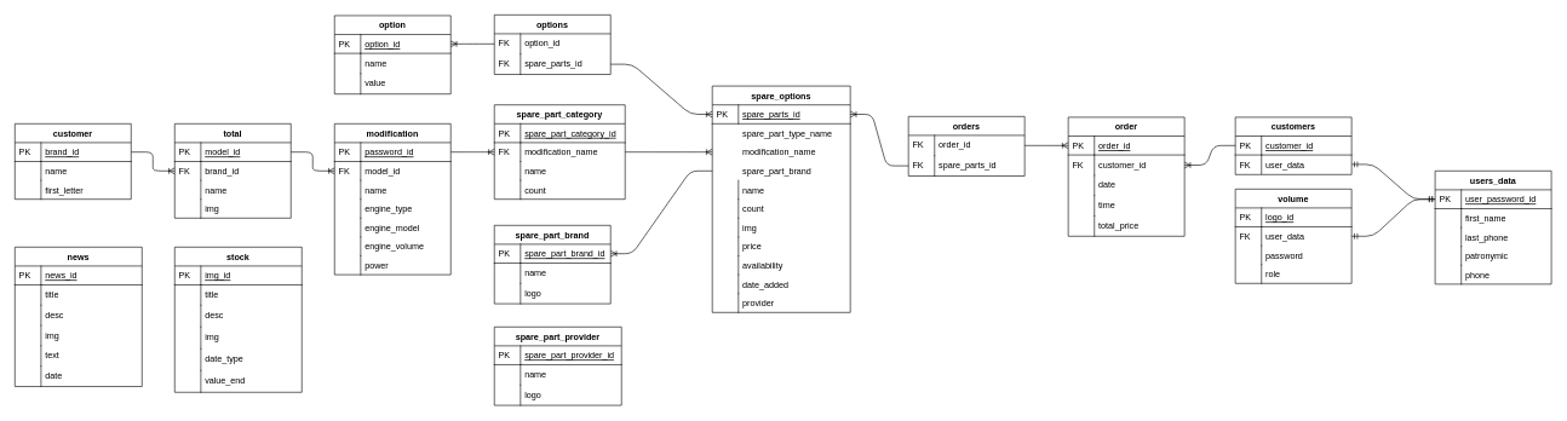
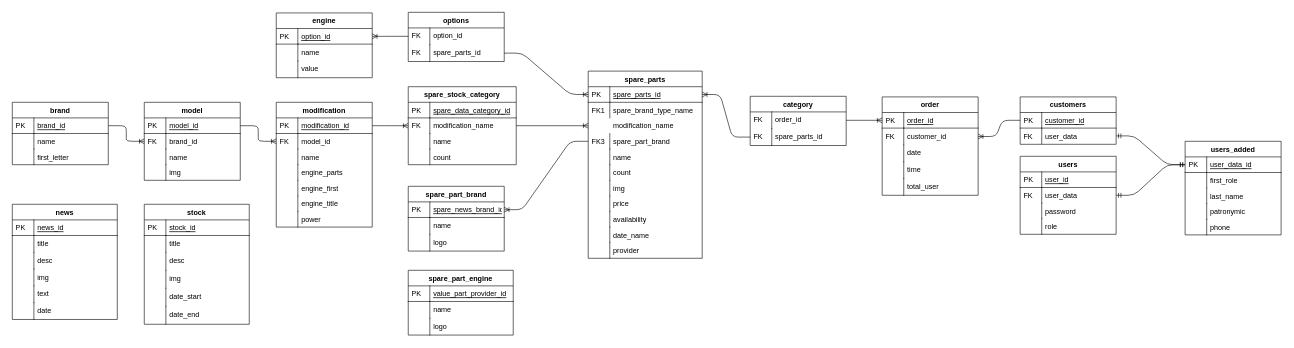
- <mxCell id="95" value="option" style="swimlane;fontStyle=1;childLayout=stackLayout;horizontal=1;startSize=26;horizontalStack=0;resizeParent=1;resizeLast=0;collapsible=1;marginBottom=0;rounded=0;shadow=0;strokeWidth=1;" parent="1" vertex="1"><mxGeometry x="460" y="21" width="160" height="108" as="geometry"><mxRectangle x="150" y="146" width="160" height="26" as="alternateBounds" /></mxGeometry></mxCell>
+ <mxCell id="95" value="engine" style="swimlane;fontStyle=1;childLayout=stackLayout;horizontal=1;startSize=26;horizontalStack=0;resizeParent=1;resizeLast=0;collapsible=1;marginBottom=0;rounded=0;shadow=0;strokeWidth=1;" parent="1" vertex="1"><mxGeometry x="460" y="21" width="160" height="108" as="geometry"><mxRectangle x="150" y="146" width="160" height="26" as="alternateBounds" /></mxGeometry></mxCell>
- <mxCell id="63" value="spare_options" style="swimlane;fontStyle=1;childLayout=stackLayout;horizontal=1;startSize=26;horizontalStack=0;resizeParent=1;resizeLast=0;collapsible=1;marginBottom=0;rounded=0;shadow=0;strokeWidth=1;" parent="1" vertex="1"><mxGeometry x="980" y="118" width="190" height="312" as="geometry"><mxRectangle x="590" y="120" width="160" height="26" as="alternateBounds" /></mxGeometry></mxCell>
+ <mxCell id="63" value="spare_parts" style="swimlane;fontStyle=1;childLayout=stackLayout;horizontal=1;startSize=26;horizontalStack=0;resizeParent=1;resizeLast=0;collapsible=1;marginBottom=0;rounded=0;shadow=0;strokeWidth=1;" parent="1" vertex="1"><mxGeometry x="980" y="118" width="190" height="312" as="geometry"><mxRectangle x="590" y="120" width="160" height="26" as="alternateBounds" /></mxGeometry></mxCell>
- <mxCell id="36" value="spare_part_category" style="swimlane;fontStyle=1;childLayout=stackLayout;horizontal=1;startSize=26;horizontalStack=0;resizeParent=1;resizeLast=0;collapsible=1;marginBottom=0;rounded=0;shadow=0;strokeWidth=1;" parent="1" vertex="1"><mxGeometry x="680" y="144" width="180" height="130" as="geometry"><mxRectangle x="150" y="146" width="160" height="26" as="alternateBounds" /></mxGeometry></mxCell>
+ <mxCell id="36" value="spare_stock_category" style="swimlane;fontStyle=1;childLayout=stackLayout;horizontal=1;startSize=26;horizontalStack=0;resizeParent=1;resizeLast=0;collapsible=1;marginBottom=0;rounded=0;shadow=0;strokeWidth=1;" parent="1" vertex="1"><mxGeometry x="680" y="144" width="180" height="130" as="geometry"><mxRectangle x="150" y="146" width="160" height="26" as="alternateBounds" /></mxGeometry></mxCell>
- <mxCell id="85" value="orders" style="swimlane;fontStyle=1;childLayout=stackLayout;horizontal=1;startSize=26;horizontalStack=0;resizeParent=1;resizeLast=0;collapsible=1;marginBottom=0;rounded=0;shadow=0;strokeWidth=1;" parent="1" vertex="1"><mxGeometry x="1250" y="160" width="160" height="82" as="geometry"><mxRectangle x="150" y="146" width="160" height="26" as="alternateBounds" /></mxGeometry></mxCell>
+ <mxCell id="85" value="category" style="swimlane;fontStyle=1;childLayout=stackLayout;horizontal=1;startSize=26;horizontalStack=0;resizeParent=1;resizeLast=0;collapsible=1;marginBottom=0;rounded=0;shadow=0;strokeWidth=1;" parent="1" vertex="1"><mxGeometry x="1250" y="160" width="160" height="82" as="geometry"><mxRectangle x="150" y="146" width="160" height="26" as="alternateBounds" /></mxGeometry></mxCell>
- <mxCell id="162" value="customer" style="swimlane;fontStyle=1;childLayout=stackLayout;horizontal=1;startSize=26;horizontalStack=0;resizeParent=1;resizeLast=0;collapsible=1;marginBottom=0;rounded=0;shadow=0;strokeWidth=1;" parent="1" vertex="1"><mxGeometry x="20" y="170" width="160" height="104" as="geometry"><mxRectangle x="150" y="146" width="160" height="26" as="alternateBounds" /></mxGeometry></mxCell>
+ <mxCell id="162" value="brand" style="swimlane;fontStyle=1;childLayout=stackLayout;horizontal=1;startSize=26;horizontalStack=0;resizeParent=1;resizeLast=0;collapsible=1;marginBottom=0;rounded=0;shadow=0;strokeWidth=1;" parent="1" vertex="1"><mxGeometry x="20" y="170" width="160" height="104" as="geometry"><mxRectangle x="150" y="146" width="160" height="26" as="alternateBounds" /></mxGeometry></mxCell>
- <mxCell id="12" value="total" style="swimlane;fontStyle=1;childLayout=stackLayout;horizontal=1;startSize=26;horizontalStack=0;resizeParent=1;resizeLast=0;collapsible=1;marginBottom=0;rounded=0;shadow=0;strokeWidth=1;" parent="1" vertex="1"><mxGeometry x="240" y="170" width="160" height="130" as="geometry"><mxRectangle x="370" y="120" width="160" height="26" as="alternateBounds" /></mxGeometry></mxCell>
+ <mxCell id="12" value="model" style="swimlane;fontStyle=1;childLayout=stackLayout;horizontal=1;startSize=26;horizontalStack=0;resizeParent=1;resizeLast=0;collapsible=1;marginBottom=0;rounded=0;shadow=0;strokeWidth=1;" parent="1" vertex="1"><mxGeometry x="240" y="170" width="160" height="130" as="geometry"><mxRectangle x="370" y="120" width="160" height="26" as="alternateBounds" /></mxGeometry></mxCell>
- <mxCell id="37" value="spare_part_category_id" style="shape=partialRectangle;top=0;left=0;right=0;bottom=1;align=left;verticalAlign=top;fillColor=none;spacingLeft=40;spacingRight=4;overflow=hidden;rotatable=0;points=[[0,0.5],[1,0.5]];portConstraint=eastwest;dropTarget=0;rounded=0;shadow=0;strokeWidth=1;fontStyle=4" parent="36" vertex="1"><mxGeometry y="26" width="180" height="26" as="geometry" /></mxCell>
+ <mxCell id="37" value="spare_data_category_id" style="shape=partialRectangle;top=0;left=0;right=0;bottom=1;align=left;verticalAlign=top;fillColor=none;spacingLeft=40;spacingRight=4;overflow=hidden;rotatable=0;points=[[0,0.5],[1,0.5]];portConstraint=eastwest;dropTarget=0;rounded=0;shadow=0;strokeWidth=1;fontStyle=4" parent="36" vertex="1"><mxGeometry y="26" width="180" height="26" as="geometry" /></mxCell>
+ <mxCell id="67" value="FK1" style="shape=partialRectangle;top=0;left=0;bottom=0;fillColor=none;align=left;verticalAlign=top;spacingLeft=4;spacingRight=4;overflow=hidden;rotatable=0;points=[];portConstraint=eastwest;part=1;" parent="66" vertex="1" connectable="0"><mxGeometry width="36" height="26" as="geometry" /></mxCell>
- <mxCell id="66" value="spare_part_type_name" style="shape=partialRectangle;top=0;left=0;right=0;bottom=0;align=left;verticalAlign=top;fillColor=none;spacingLeft=40;spacingRight=4;overflow=hidden;rotatable=0;points=[[0,0.5],[1,0.5]];portConstraint=eastwest;dropTarget=0;rounded=0;shadow=0;strokeWidth=1;" parent="63" vertex="1"><mxGeometry y="52" width="190" height="26" as="geometry" /></mxCell>
+ <mxCell id="66" value="spare_brand_type_name" style="shape=partialRectangle;top=0;left=0;right=0;bottom=0;align=left;verticalAlign=top;fillColor=none;spacingLeft=40;spacingRight=4;overflow=hidden;rotatable=0;points=[[0,0.5],[1,0.5]];portConstraint=eastwest;dropTarget=0;rounded=0;shadow=0;strokeWidth=1;" parent="63" vertex="1"><mxGeometry y="52" width="190" height="26" as="geometry" /></mxCell>
- <mxCell id="22" value="password_id" style="shape=partialRectangle;top=0;left=0;right=0;bottom=1;align=left;verticalAlign=top;fillColor=none;spacingLeft=40;spacingRight=4;overflow=hidden;rotatable=0;points=[[0,0.5],[1,0.5]];portConstraint=eastwest;dropTarget=0;rounded=0;shadow=0;strokeWidth=1;fontStyle=4" parent="21" vertex="1"><mxGeometry y="26" width="160" height="26" as="geometry" /></mxCell>
+ <mxCell id="22" value="modification_id" style="shape=partialRectangle;top=0;left=0;right=0;bottom=1;align=left;verticalAlign=top;fillColor=none;spacingLeft=40;spacingRight=4;overflow=hidden;rotatable=0;points=[[0,0.5],[1,0.5]];portConstraint=eastwest;dropTarget=0;rounded=0;shadow=0;strokeWidth=1;fontStyle=4" parent="21" vertex="1"><mxGeometry y="26" width="160" height="26" as="geometry" /></mxCell>
+ <mxCell id="70" value="FK3" style="shape=partialRectangle;top=0;left=0;bottom=0;fillColor=none;align=left;verticalAlign=top;spacingLeft=4;spacingRight=4;overflow=hidden;rotatable=0;points=[];portConstraint=eastwest;part=1;" parent="69" vertex="1" connectable="0"><mxGeometry width="36" height="26" as="geometry" /></mxCell>
- <mxCell id="151" value="users_data" style="swimlane;fontStyle=1;childLayout=stackLayout;horizontal=1;startSize=26;horizontalStack=0;resizeParent=1;resizeLast=0;collapsible=1;marginBottom=0;rounded=0;shadow=0;strokeWidth=1;" parent="1" vertex="1"><mxGeometry x="1975" y="235" width="160" height="156" as="geometry"><mxRectangle x="150" y="146" width="160" height="26" as="alternateBounds" /></mxGeometry></mxCell>
+ <mxCell id="151" value="users_added" style="swimlane;fontStyle=1;childLayout=stackLayout;horizontal=1;startSize=26;horizontalStack=0;resizeParent=1;resizeLast=0;collapsible=1;marginBottom=0;rounded=0;shadow=0;strokeWidth=1;" parent="1" vertex="1"><mxGeometry x="1975" y="235" width="160" height="156" as="geometry"><mxRectangle x="150" y="146" width="160" height="26" as="alternateBounds" /></mxGeometry></mxCell>
- <mxCell id="142" value="volume" style="swimlane;fontStyle=1;childLayout=stackLayout;horizontal=1;startSize=26;horizontalStack=0;resizeParent=1;resizeLast=0;collapsible=1;marginBottom=0;rounded=0;shadow=0;strokeWidth=1;" parent="1" vertex="1"><mxGeometry x="1700" y="260" width="160" height="130" as="geometry"><mxRectangle x="150" y="146" width="160" height="26" as="alternateBounds" /></mxGeometry></mxCell>
+ <mxCell id="142" value="users" style="swimlane;fontStyle=1;childLayout=stackLayout;horizontal=1;startSize=26;horizontalStack=0;resizeParent=1;resizeLast=0;collapsible=1;marginBottom=0;rounded=0;shadow=0;strokeWidth=1;" parent="1" vertex="1"><mxGeometry x="1700" y="260" width="160" height="130" as="geometry"><mxRectangle x="150" y="146" width="160" height="26" as="alternateBounds" /></mxGeometry></mxCell>
- <mxCell id="152" value="user_password_id" style="shape=partialRectangle;top=0;left=0;right=0;bottom=1;align=left;verticalAlign=top;fillColor=none;spacingLeft=40;spacingRight=4;overflow=hidden;rotatable=0;points=[[0,0.5],[1,0.5]];portConstraint=eastwest;dropTarget=0;rounded=0;shadow=0;strokeWidth=1;fontStyle=4" parent="151" vertex="1"><mxGeometry y="26" width="160" height="26" as="geometry" /></mxCell>
+ <mxCell id="152" value="user_data_id" style="shape=partialRectangle;top=0;left=0;right=0;bottom=1;align=left;verticalAlign=top;fillColor=none;spacingLeft=40;spacingRight=4;overflow=hidden;rotatable=0;points=[[0,0.5],[1,0.5]];portConstraint=eastwest;dropTarget=0;rounded=0;shadow=0;strokeWidth=1;fontStyle=4" parent="151" vertex="1"><mxGeometry y="26" width="160" height="26" as="geometry" /></mxCell>
- <mxCell id="28" value="engine_type" style="shape=partialRectangle;top=0;left=0;right=0;bottom=0;align=left;verticalAlign=top;fillColor=none;spacingLeft=40;spacingRight=4;overflow=hidden;rotatable=0;points=[[0,0.5],[1,0.5]];portConstraint=eastwest;dropTarget=0;rounded=0;shadow=0;strokeWidth=1;" parent="21" vertex="1"><mxGeometry y="104" width="160" height="26" as="geometry" /></mxCell>
+ <mxCell id="28" value="engine_parts" style="shape=partialRectangle;top=0;left=0;right=0;bottom=0;align=left;verticalAlign=top;fillColor=none;spacingLeft=40;spacingRight=4;overflow=hidden;rotatable=0;points=[[0,0.5],[1,0.5]];portConstraint=eastwest;dropTarget=0;rounded=0;shadow=0;strokeWidth=1;" parent="21" vertex="1"><mxGeometry y="104" width="160" height="26" as="geometry" /></mxCell>
- <mxCell id="143" value="logo_id" style="shape=partialRectangle;top=0;left=0;right=0;bottom=1;align=left;verticalAlign=top;fillColor=none;spacingLeft=40;spacingRight=4;overflow=hidden;rotatable=0;points=[[0,0.5],[1,0.5]];portConstraint=eastwest;dropTarget=0;rounded=0;shadow=0;strokeWidth=1;fontStyle=4" parent="142" vertex="1"><mxGeometry y="26" width="160" height="26" as="geometry" /></mxCell>
+ <mxCell id="143" value="user_id" style="shape=partialRectangle;top=0;left=0;right=0;bottom=1;align=left;verticalAlign=top;fillColor=none;spacingLeft=40;spacingRight=4;overflow=hidden;rotatable=0;points=[[0,0.5],[1,0.5]];portConstraint=eastwest;dropTarget=0;rounded=0;shadow=0;strokeWidth=1;fontStyle=4" parent="142" vertex="1"><mxGeometry y="26" width="160" height="26" as="geometry" /></mxCell>
- <mxCell id="154" value="first_name" style="shape=partialRectangle;top=0;left=0;right=0;bottom=0;align=left;verticalAlign=top;fillColor=none;spacingLeft=40;spacingRight=4;overflow=hidden;rotatable=0;points=[[0,0.5],[1,0.5]];portConstraint=eastwest;dropTarget=0;rounded=0;shadow=0;strokeWidth=1;" parent="151" vertex="1"><mxGeometry y="52" width="160" height="26" as="geometry" /></mxCell>
+ <mxCell id="154" value="first_role" style="shape=partialRectangle;top=0;left=0;right=0;bottom=0;align=left;verticalAlign=top;fillColor=none;spacingLeft=40;spacingRight=4;overflow=hidden;rotatable=0;points=[[0,0.5],[1,0.5]];portConstraint=eastwest;dropTarget=0;rounded=0;shadow=0;strokeWidth=1;" parent="151" vertex="1"><mxGeometry y="52" width="160" height="26" as="geometry" /></mxCell>
- <mxCell id="54" value="total_price" style="shape=partialRectangle;top=0;left=0;right=0;bottom=0;align=left;verticalAlign=top;fillColor=none;spacingLeft=40;spacingRight=4;overflow=hidden;rotatable=0;points=[[0,0.5],[1,0.5]];portConstraint=eastwest;dropTarget=0;rounded=0;shadow=0;strokeWidth=1;" parent="45" vertex="1"><mxGeometry y="136" width="160" height="28" as="geometry" /></mxCell>
+ <mxCell id="54" value="total_user" style="shape=partialRectangle;top=0;left=0;right=0;bottom=0;align=left;verticalAlign=top;fillColor=none;spacingLeft=40;spacingRight=4;overflow=hidden;rotatable=0;points=[[0,0.5],[1,0.5]];portConstraint=eastwest;dropTarget=0;rounded=0;shadow=0;strokeWidth=1;" parent="45" vertex="1"><mxGeometry y="136" width="160" height="28" as="geometry" /></mxCell>
- <mxCell id="30" value="engine_model" style="shape=partialRectangle;top=0;left=0;right=0;bottom=0;align=left;verticalAlign=top;fillColor=none;spacingLeft=40;spacingRight=4;overflow=hidden;rotatable=0;points=[[0,0.5],[1,0.5]];portConstraint=eastwest;dropTarget=0;rounded=0;shadow=0;strokeWidth=1;" parent="21" vertex="1"><mxGeometry y="130" width="160" height="26" as="geometry" /></mxCell>
+ <mxCell id="30" value="engine_first" style="shape=partialRectangle;top=0;left=0;right=0;bottom=0;align=left;verticalAlign=top;fillColor=none;spacingLeft=40;spacingRight=4;overflow=hidden;rotatable=0;points=[[0,0.5],[1,0.5]];portConstraint=eastwest;dropTarget=0;rounded=0;shadow=0;strokeWidth=1;" parent="21" vertex="1"><mxGeometry y="130" width="160" height="26" as="geometry" /></mxCell>
- <mxCell id="156" value="last_phone" style="shape=partialRectangle;top=0;left=0;right=0;bottom=0;align=left;verticalAlign=top;fillColor=none;spacingLeft=40;spacingRight=4;overflow=hidden;rotatable=0;points=[[0,0.5],[1,0.5]];portConstraint=eastwest;dropTarget=0;rounded=0;shadow=0;strokeWidth=1;" parent="151" vertex="1"><mxGeometry y="78" width="160" height="26" as="geometry" /></mxCell>
+ <mxCell id="156" value="last_name" style="shape=partialRectangle;top=0;left=0;right=0;bottom=0;align=left;verticalAlign=top;fillColor=none;spacingLeft=40;spacingRight=4;overflow=hidden;rotatable=0;points=[[0,0.5],[1,0.5]];portConstraint=eastwest;dropTarget=0;rounded=0;shadow=0;strokeWidth=1;" parent="151" vertex="1"><mxGeometry y="78" width="160" height="26" as="geometry" /></mxCell>
- <mxCell id="32" value="engine_volume" style="shape=partialRectangle;top=0;left=0;right=0;bottom=0;align=left;verticalAlign=top;fillColor=none;spacingLeft=40;spacingRight=4;overflow=hidden;rotatable=0;points=[[0,0.5],[1,0.5]];portConstraint=eastwest;dropTarget=0;rounded=0;shadow=0;strokeWidth=1;" parent="21" vertex="1"><mxGeometry y="156" width="160" height="26" as="geometry" /></mxCell>
+ <mxCell id="32" value="engine_title" style="shape=partialRectangle;top=0;left=0;right=0;bottom=0;align=left;verticalAlign=top;fillColor=none;spacingLeft=40;spacingRight=4;overflow=hidden;rotatable=0;points=[[0,0.5],[1,0.5]];portConstraint=eastwest;dropTarget=0;rounded=0;shadow=0;strokeWidth=1;" parent="21" vertex="1"><mxGeometry y="156" width="160" height="26" as="geometry" /></mxCell>
- <mxCell id="57" value="spare_part_brand_id" style="shape=partialRectangle;top=0;left=0;right=0;bottom=1;align=left;verticalAlign=top;fillColor=none;spacingLeft=40;spacingRight=4;overflow=hidden;rotatable=0;points=[[0,0.5],[1,0.5]];portConstraint=eastwest;dropTarget=0;rounded=0;shadow=0;strokeWidth=1;fontStyle=4" parent="56" vertex="1"><mxGeometry y="26" width="160" height="26" as="geometry" /></mxCell>
+ <mxCell id="57" value="spare_news_brand_id" style="shape=partialRectangle;top=0;left=0;right=0;bottom=1;align=left;verticalAlign=top;fillColor=none;spacingLeft=40;spacingRight=4;overflow=hidden;rotatable=0;points=[[0,0.5],[1,0.5]];portConstraint=eastwest;dropTarget=0;rounded=0;shadow=0;strokeWidth=1;fontStyle=4" parent="56" vertex="1"><mxGeometry y="26" width="160" height="26" as="geometry" /></mxCell>
- <mxCell id="111" value="img_id" style="shape=partialRectangle;top=0;left=0;right=0;bottom=1;align=left;verticalAlign=top;fillColor=none;spacingLeft=40;spacingRight=4;overflow=hidden;rotatable=0;points=[[0,0.5],[1,0.5]];portConstraint=eastwest;dropTarget=0;rounded=0;shadow=0;strokeWidth=1;fontStyle=4" parent="110" vertex="1"><mxGeometry y="26" width="175" height="26" as="geometry" /></mxCell>
+ <mxCell id="111" value="stock_id" style="shape=partialRectangle;top=0;left=0;right=0;bottom=1;align=left;verticalAlign=top;fillColor=none;spacingLeft=40;spacingRight=4;overflow=hidden;rotatable=0;points=[[0,0.5],[1,0.5]];portConstraint=eastwest;dropTarget=0;rounded=0;shadow=0;strokeWidth=1;fontStyle=4" parent="110" vertex="1"><mxGeometry y="26" width="175" height="26" as="geometry" /></mxCell>
- <mxCell id="81" value="date_added" style="shape=partialRectangle;top=0;left=0;right=0;bottom=0;align=left;verticalAlign=top;fillColor=none;spacingLeft=40;spacingRight=4;overflow=hidden;rotatable=0;points=[[0,0.5],[1,0.5]];portConstraint=eastwest;dropTarget=0;rounded=0;shadow=0;strokeWidth=1;fontStyle=0" parent="63" vertex="1"><mxGeometry y="260" width="190" height="26" as="geometry" /></mxCell>
+ <mxCell id="81" value="date_name" style="shape=partialRectangle;top=0;left=0;right=0;bottom=0;align=left;verticalAlign=top;fillColor=none;spacingLeft=40;spacingRight=4;overflow=hidden;rotatable=0;points=[[0,0.5],[1,0.5]];portConstraint=eastwest;dropTarget=0;rounded=0;shadow=0;strokeWidth=1;fontStyle=0" parent="63" vertex="1"><mxGeometry y="260" width="190" height="26" as="geometry" /></mxCell>
- <mxCell id="102" value="spare_part_provider" style="swimlane;fontStyle=1;childLayout=stackLayout;horizontal=1;startSize=26;horizontalStack=0;resizeParent=1;resizeLast=0;collapsible=1;marginBottom=0;rounded=0;shadow=0;strokeWidth=1;" parent="1" vertex="1"><mxGeometry x="680" y="450" width="175" height="108" as="geometry"><mxRectangle x="150" y="146" width="160" height="26" as="alternateBounds" /></mxGeometry></mxCell>
+ <mxCell id="102" value="spare_part_engine" style="swimlane;fontStyle=1;childLayout=stackLayout;horizontal=1;startSize=26;horizontalStack=0;resizeParent=1;resizeLast=0;collapsible=1;marginBottom=0;rounded=0;shadow=0;strokeWidth=1;" parent="1" vertex="1"><mxGeometry x="680" y="450" width="175" height="108" as="geometry"><mxRectangle x="150" y="146" width="160" height="26" as="alternateBounds" /></mxGeometry></mxCell>
- <mxCell id="103" value="spare_part_provider_id" style="shape=partialRectangle;top=0;left=0;right=0;bottom=1;align=left;verticalAlign=top;fillColor=none;spacingLeft=40;spacingRight=4;overflow=hidden;rotatable=0;points=[[0,0.5],[1,0.5]];portConstraint=eastwest;dropTarget=0;rounded=0;shadow=0;strokeWidth=1;fontStyle=4" parent="102" vertex="1"><mxGeometry y="26" width="175" height="26" as="geometry" /></mxCell>
+ <mxCell id="103" value="value_part_provider_id" style="shape=partialRectangle;top=0;left=0;right=0;bottom=1;align=left;verticalAlign=top;fillColor=none;spacingLeft=40;spacingRight=4;overflow=hidden;rotatable=0;points=[[0,0.5],[1,0.5]];portConstraint=eastwest;dropTarget=0;rounded=0;shadow=0;strokeWidth=1;fontStyle=4" parent="102" vertex="1"><mxGeometry y="26" width="175" height="26" as="geometry" /></mxCell>
- <mxCell id="119" value="date_type" style="shape=partialRectangle;top=0;left=0;right=0;bottom=0;align=left;verticalAlign=top;fillColor=none;spacingLeft=40;spacingRight=4;overflow=hidden;rotatable=0;points=[[0,0.5],[1,0.5]];portConstraint=eastwest;dropTarget=0;rounded=0;shadow=0;strokeWidth=1;" parent="110" vertex="1"><mxGeometry y="140" width="175" height="30" as="geometry" /></mxCell>
+ <mxCell id="119" value="date_start" style="shape=partialRectangle;top=0;left=0;right=0;bottom=0;align=left;verticalAlign=top;fillColor=none;spacingLeft=40;spacingRight=4;overflow=hidden;rotatable=0;points=[[0,0.5],[1,0.5]];portConstraint=eastwest;dropTarget=0;rounded=0;shadow=0;strokeWidth=1;" parent="110" vertex="1"><mxGeometry y="140" width="175" height="30" as="geometry" /></mxCell>
- <mxCell id="121" value="value_end" style="shape=partialRectangle;top=0;left=0;right=0;bottom=0;align=left;verticalAlign=top;fillColor=none;spacingLeft=40;spacingRight=4;overflow=hidden;rotatable=0;points=[[0,0.5],[1,0.5]];portConstraint=eastwest;dropTarget=0;rounded=0;shadow=0;strokeWidth=1;" parent="110" vertex="1"><mxGeometry y="170" width="175" height="30" as="geometry" /></mxCell>
+ <mxCell id="121" value="date_end" style="shape=partialRectangle;top=0;left=0;right=0;bottom=0;align=left;verticalAlign=top;fillColor=none;spacingLeft=40;spacingRight=4;overflow=hidden;rotatable=0;points=[[0,0.5],[1,0.5]];portConstraint=eastwest;dropTarget=0;rounded=0;shadow=0;strokeWidth=1;" parent="110" vertex="1"><mxGeometry y="170" width="175" height="30" as="geometry" /></mxCell>
